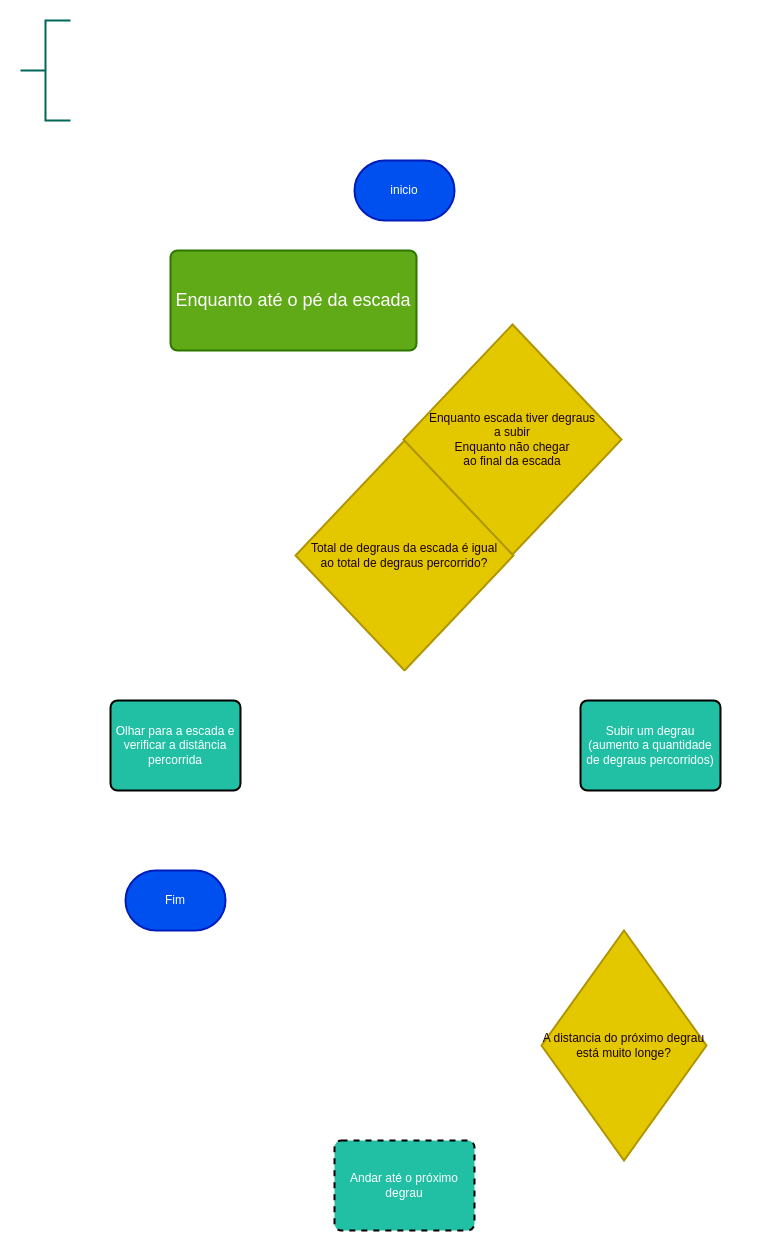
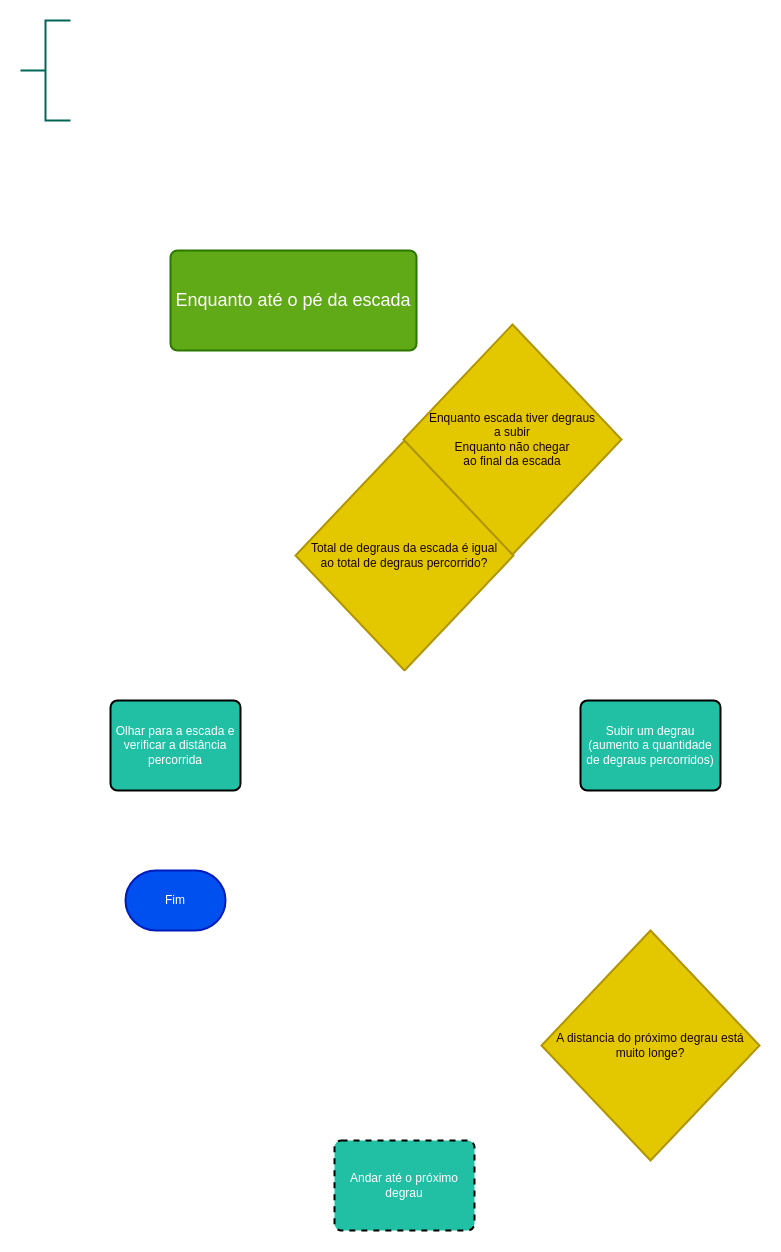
- <mxCell id="4" value="inicio" style="strokeWidth=2;html=1;shape=mxgraph.flowchart.terminator;whiteSpace=wrap;fillColor=#0050ef;strokeColor=#001DBC;fontColor=#ffffff;" vertex="1" parent="1"><mxGeometry x="354" y="160" width="100" height="60" as="geometry" /></mxCell>
- <mxCell id="3" style="edgeStyle=orthogonalEdgeStyle;rounded=0;orthogonalLoop=1;jettySize=auto;html=1;fontColor=#FFFFFF;strokeColor=#FFFFFF;fillColor=#21C0A5;" edge="1" parent="1" source="4" target="6"><mxGeometry relative="1" as="geometry" /></mxCell>
- <mxCell id="16" value="A distancia do próximo degrau está muito longe?" style="strokeWidth=2;html=1;shape=mxgraph.flowchart.decision;whiteSpace=wrap;fontColor=#1C0000;fillColor=#e3c800;strokeColor=#B09500;" vertex="1" parent="1"><mxGeometry x="541" y="930" width="165" height="230" as="geometry" /></mxCell>
+ <mxCell id="16" value="A distancia do próximo degrau está muito longe?" style="strokeWidth=2;html=1;shape=mxgraph.flowchart.decision;whiteSpace=wrap;fontColor=#1C0000;fillColor=#e3c800;strokeColor=#B09500;" vertex="1" parent="1"><mxGeometry x="541" y="930" width="218" height="230" as="geometry" /></mxCell>
